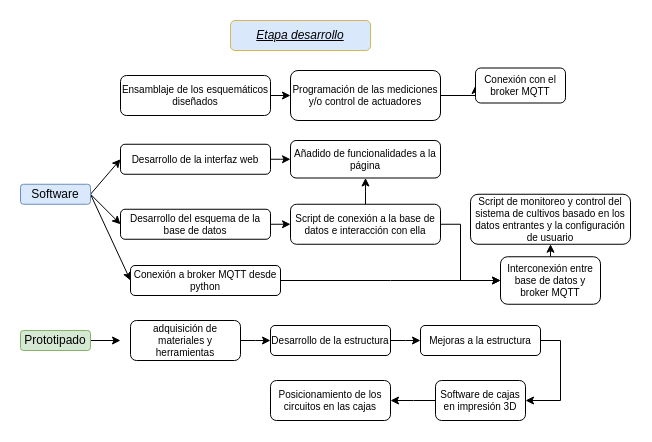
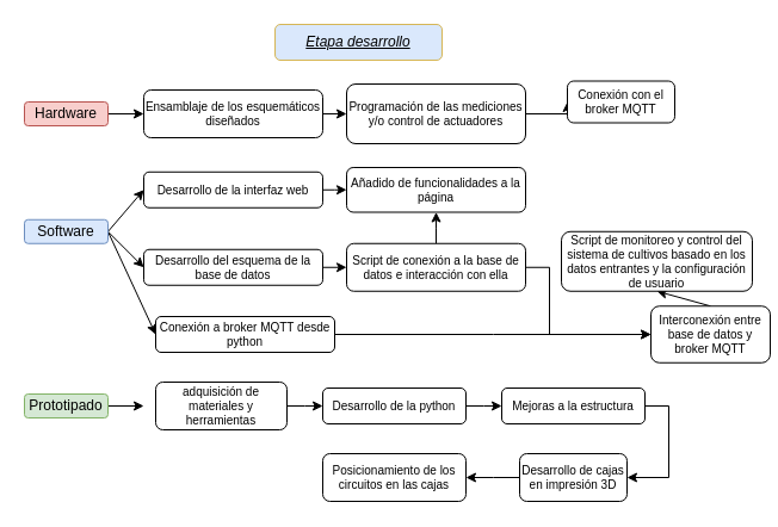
+ <mxCell id="3" value="Hardware" style="rounded=1;whiteSpace=wrap;html=1;fillColor=#f8cecc;strokeColor=#b85450;" vertex="1" parent="1"><mxGeometry x="20" y="85" width="70" height="20" as="geometry" /></mxCell>
+ <mxCell id="2" style="edgeStyle=orthogonalEdgeStyle;rounded=0;orthogonalLoop=1;jettySize=auto;html=1;exitX=1;exitY=0.5;exitDx=0;exitDy=0;entryX=0;entryY=0.5;entryDx=0;entryDy=0;" edge="1" parent="1" source="3" target="12"><mxGeometry relative="1" as="geometry"><mxPoint x="175" y="95" as="targetPoint" /><Array as="points" /></mxGeometry></mxCell>
- <mxCell id="26" value="Interconexión entre base de datos y broker MQTT" style="rounded=1;whiteSpace=wrap;html=1;fontSize=10;" vertex="1" parent="1"><mxGeometry x="500" y="256.25" width="100" height="47.5" as="geometry" /></mxCell>
+ <mxCell id="26" value="Interconexión entre base de datos y broker MQTT" style="rounded=1;whiteSpace=wrap;html=1;fontSize=10;" vertex="1" parent="1"><mxGeometry x="545" y="256.25" width="100" height="47.5" as="geometry" /></mxCell>
- <mxCell id="31" value="Desarrollo de la estructura" style="rounded=1;whiteSpace=wrap;html=1;fontFamily=Helvetica;fontSize=10;fontColor=#000000;" vertex="1" parent="1"><mxGeometry x="270" y="325" width="120" height="30" as="geometry" /></mxCell>
+ <mxCell id="31" value="Desarrollo de la python" style="rounded=1;whiteSpace=wrap;html=1;fontFamily=Helvetica;fontSize=10;fontColor=#000000;" vertex="1" parent="1"><mxGeometry x="270" y="325" width="120" height="30" as="geometry" /></mxCell>
- <mxCell id="35" value="Software de cajas en impresión 3D" style="rounded=1;whiteSpace=wrap;html=1;fontFamily=Helvetica;fontSize=10;fontColor=#000000;" vertex="1" parent="1"><mxGeometry x="435" y="380" width="90" height="40" as="geometry" /></mxCell>
+ <mxCell id="35" value="Desarrollo de cajas en impresión 3D" style="rounded=1;whiteSpace=wrap;html=1;fontFamily=Helvetica;fontSize=10;fontColor=#000000;" vertex="1" parent="1"><mxGeometry x="435" y="380" width="90" height="40" as="geometry" /></mxCell>
